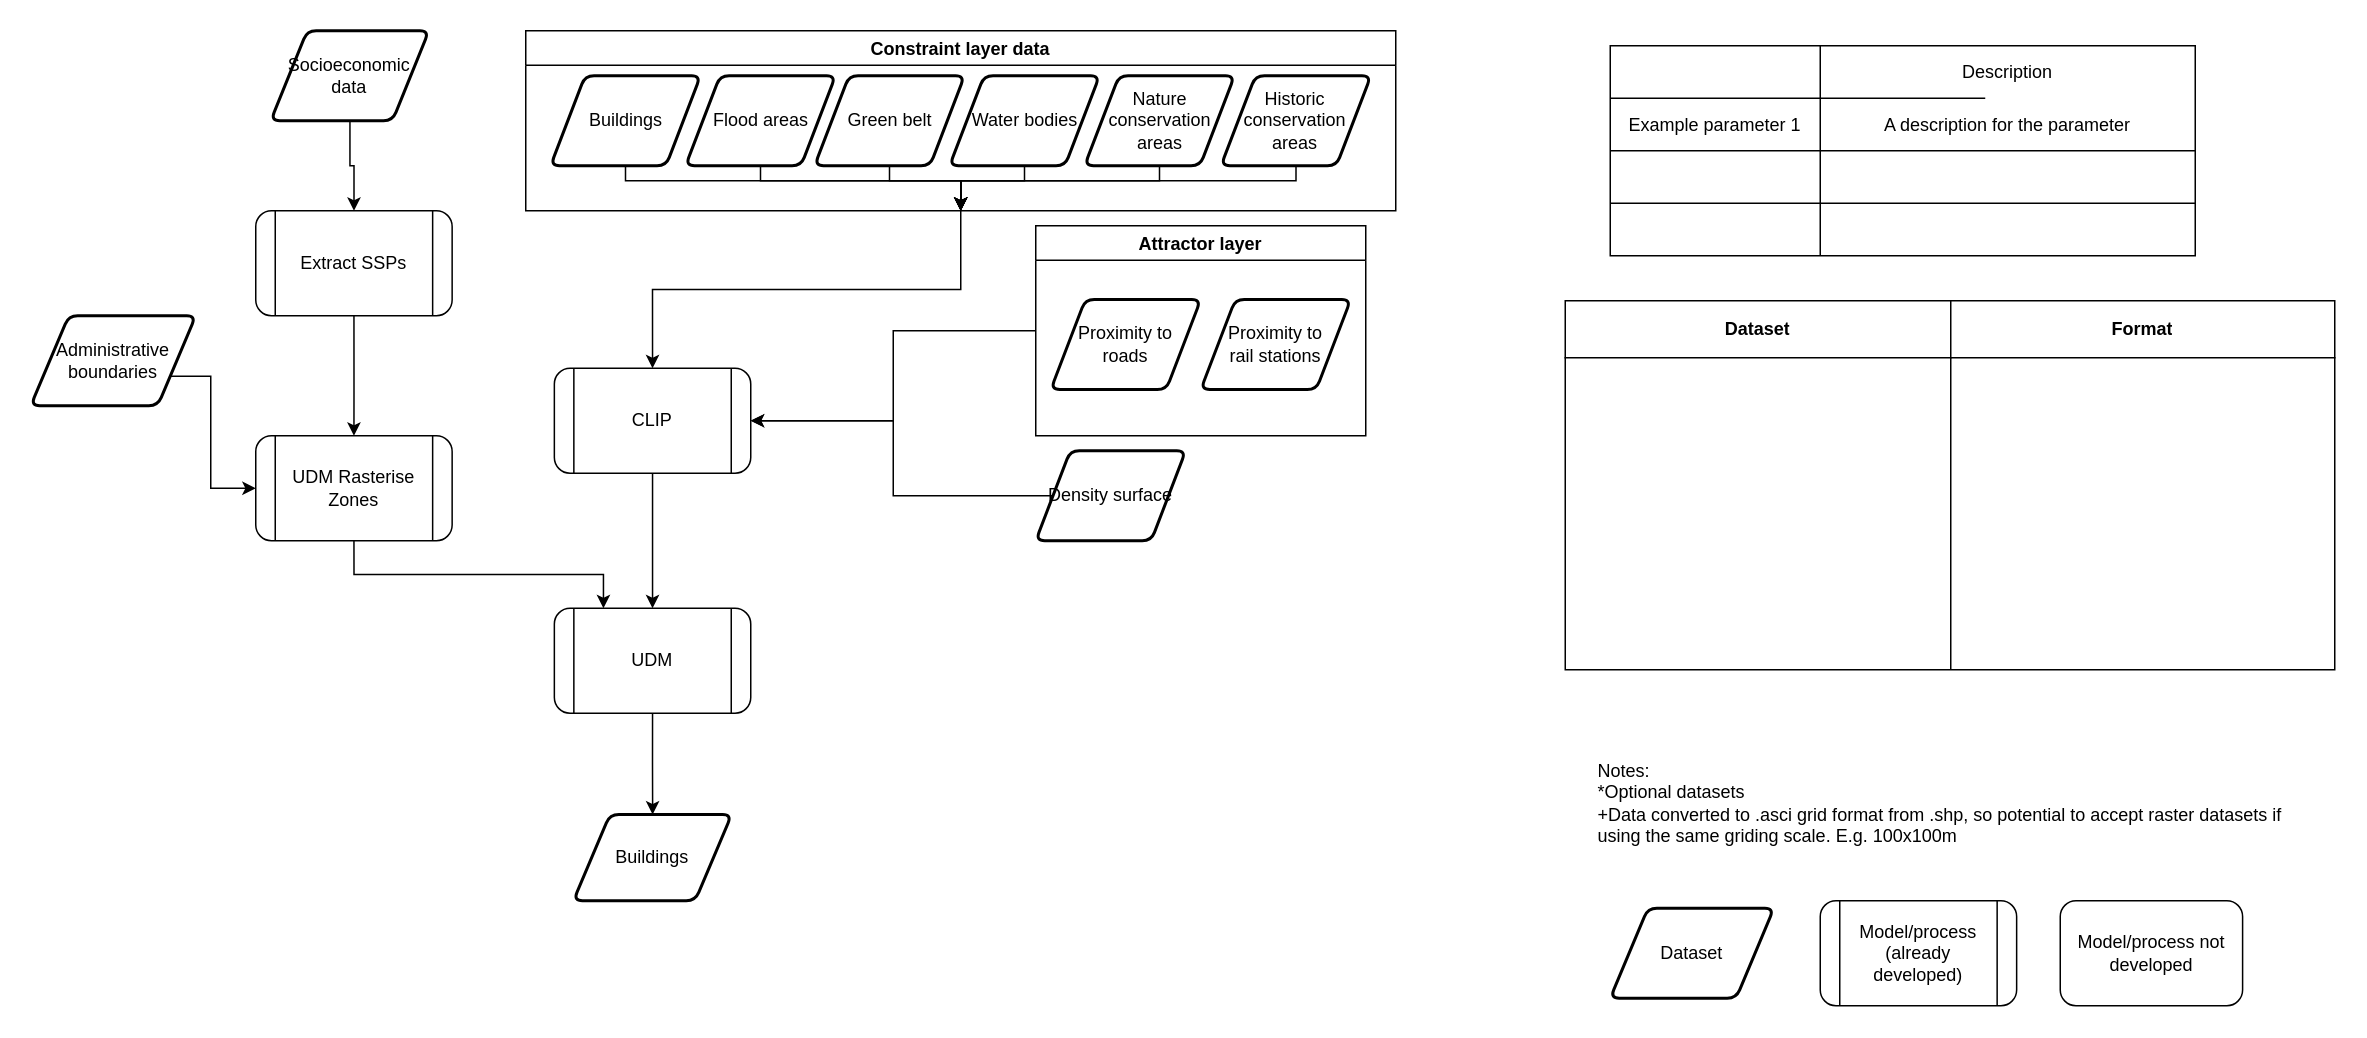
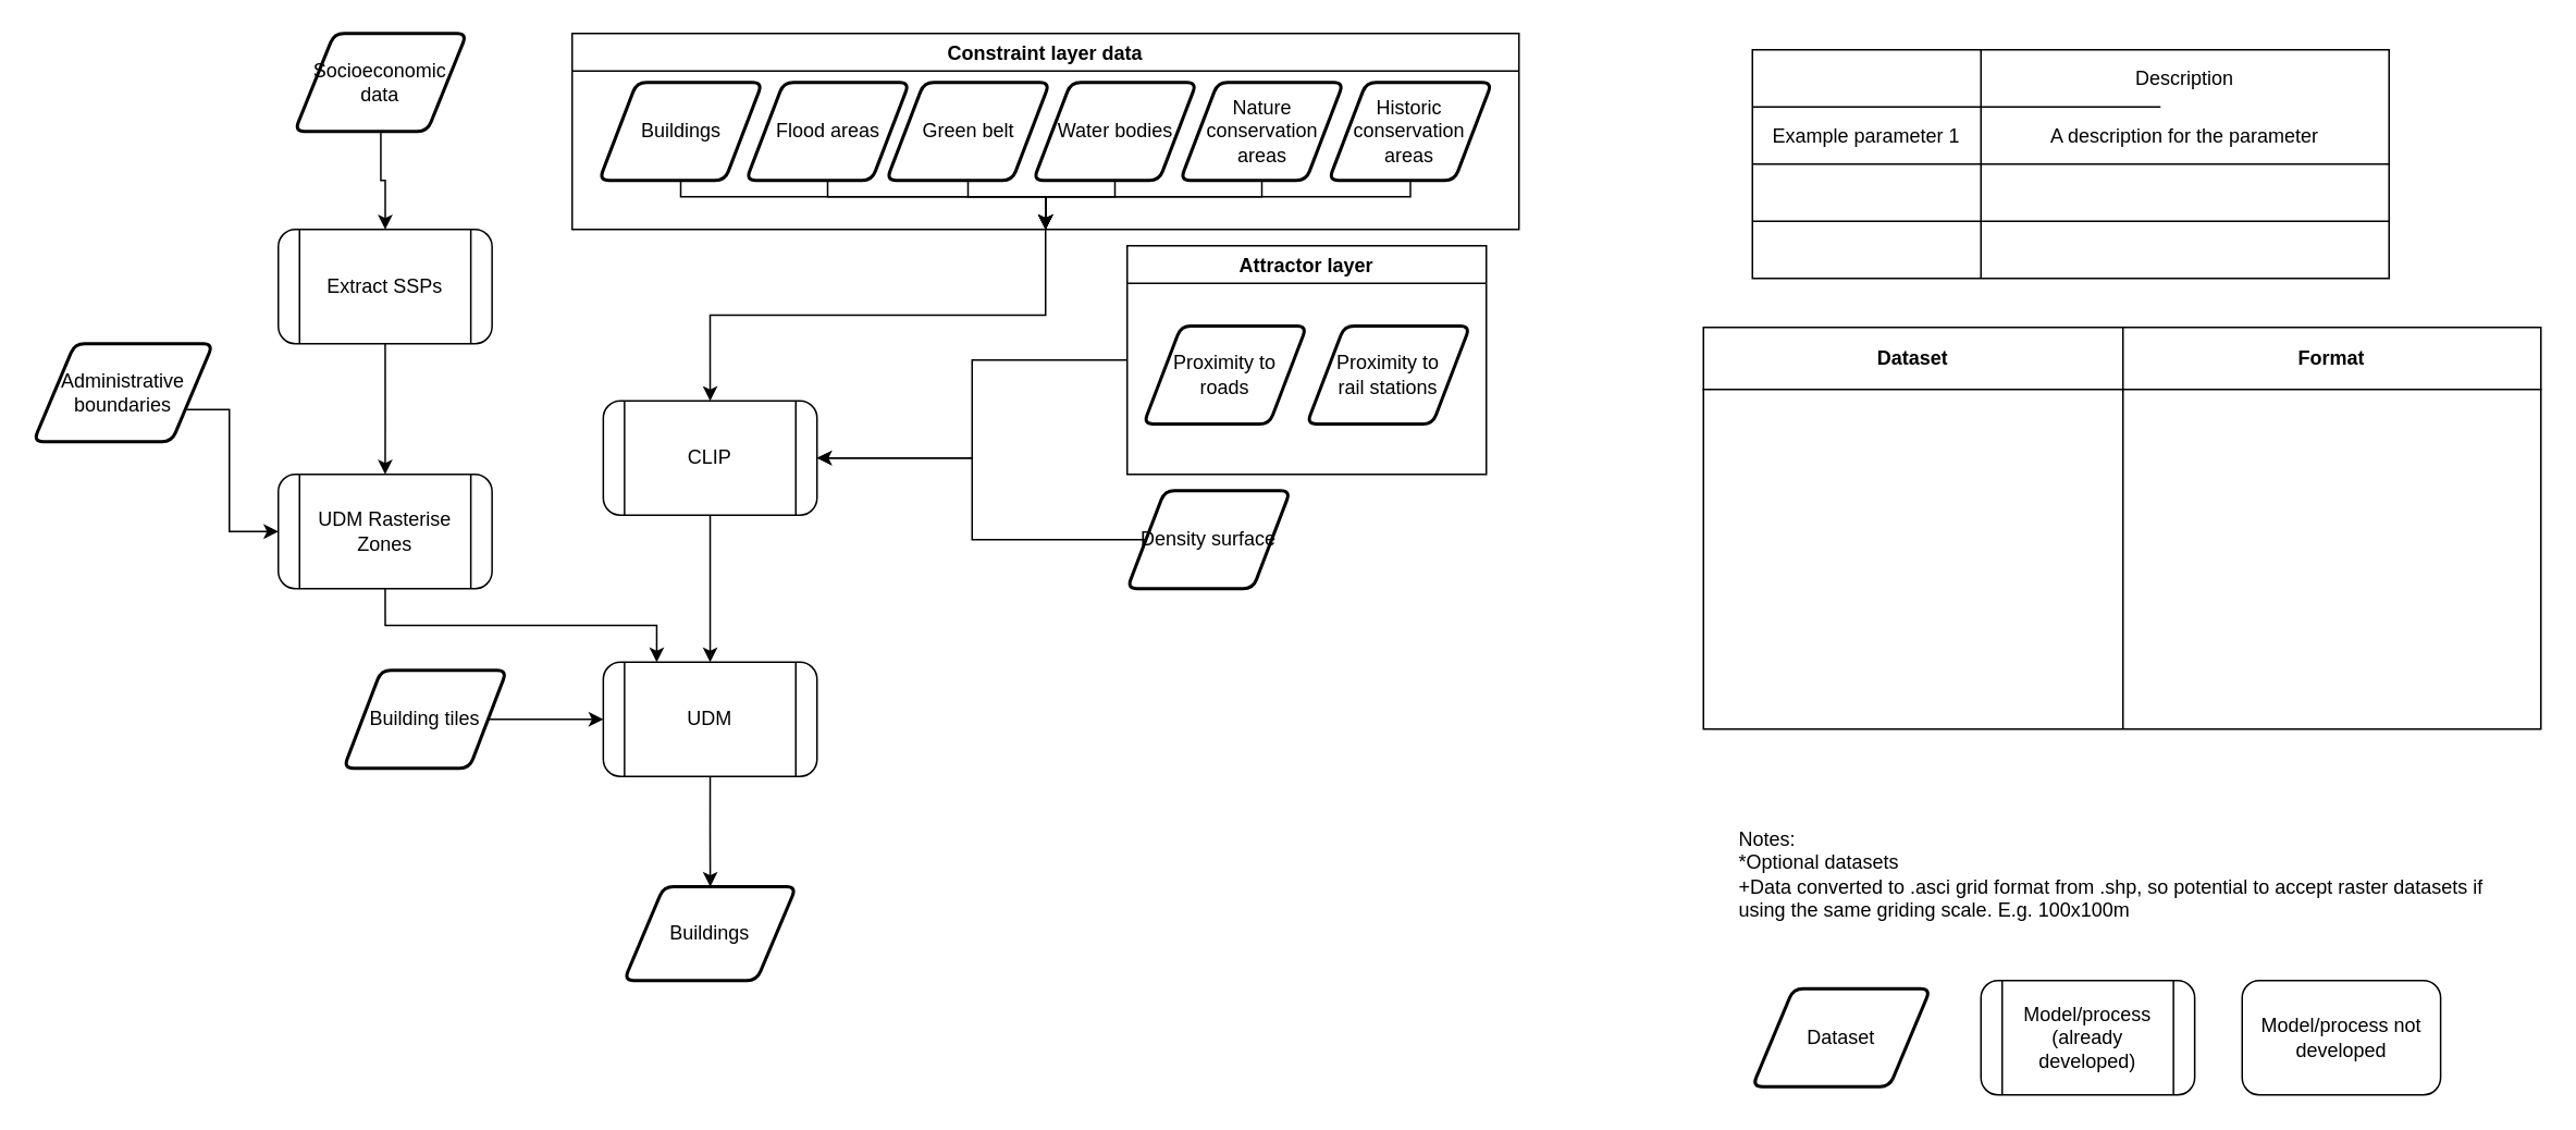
+ <mxCell id="76" value="Building tiles" style="shape=parallelogram;html=1;strokeWidth=2;perimeter=parallelogramPerimeter;whiteSpace=wrap;rounded=1;arcSize=12;size=0.23;" vertex="1" parent="1"><mxGeometry x="210" y="410" width="100" height="60" as="geometry" /></mxCell>
+ <mxCell id="75" value="" style="edgeStyle=orthogonalEdgeStyle;rounded=0;orthogonalLoop=1;jettySize=auto;html=1;" edge="1" parent="1" source="76" target="48"><mxGeometry relative="1" as="geometry" /></mxCell>
